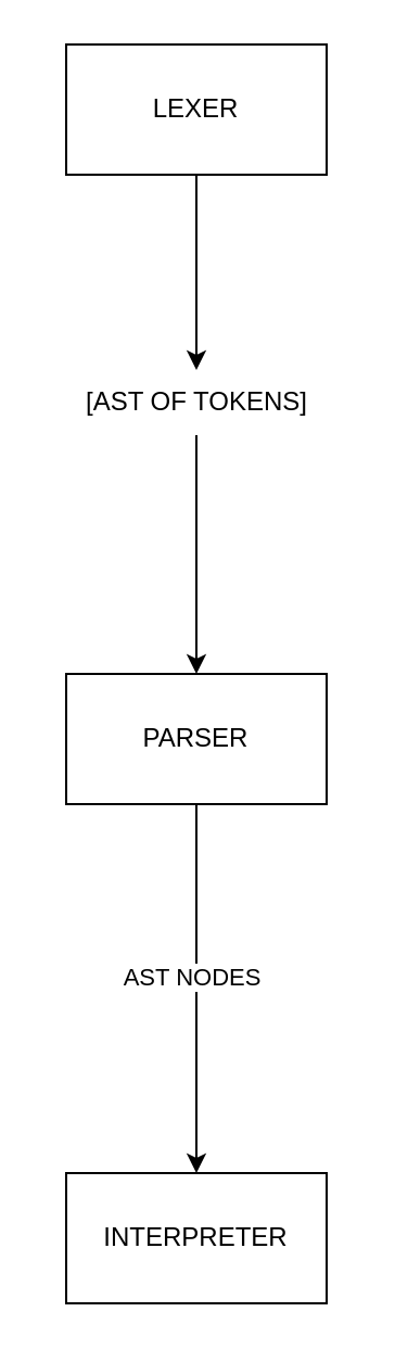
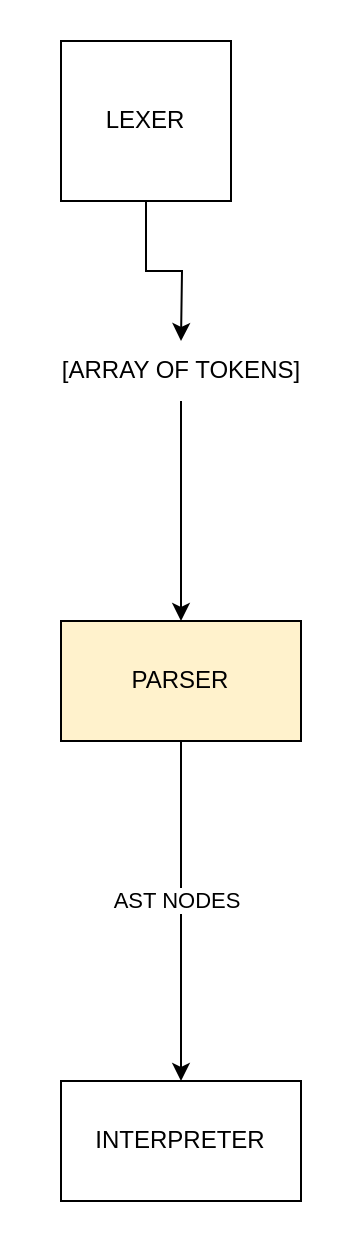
- <mxCell id="3" value="LEXER" style="rounded=0;whiteSpace=wrap;html=1;" parent="1" vertex="1"><mxGeometry x="30" y="20" width="120" height="60" as="geometry" /></mxCell>
+ <mxCell id="3" value="LEXER" style="rounded=0;whiteSpace=wrap;html=1;" parent="1" vertex="1"><mxGeometry x="30" y="20" width="85" height="80" as="geometry" /></mxCell>
- <mxCell id="5" value="[AST OF TOKENS]" style="text;html=1;align=center;verticalAlign=middle;resizable=0;points=[];autosize=1;strokeColor=none;fillColor=none;" parent="1" vertex="1"><mxGeometry x="20" y="170" width="140" height="30" as="geometry" /></mxCell>
+ <mxCell id="5" value="[ARRAY OF TOKENS]" style="text;html=1;align=center;verticalAlign=middle;resizable=0;points=[];autosize=1;strokeColor=none;fillColor=none;" parent="1" vertex="1"><mxGeometry x="20" y="170" width="140" height="30" as="geometry" /></mxCell>
- <mxCell id="8" value="PARSER" style="whiteSpace=wrap;html=1;" parent="1" vertex="1"><mxGeometry x="30" y="310" width="120" height="60" as="geometry" /></mxCell>
+ <mxCell id="8" value="PARSER" style="whiteSpace=wrap;html=1;fillColor=#fff2cc;" parent="1" vertex="1"><mxGeometry x="30" y="310" width="120" height="60" as="geometry" /></mxCell>
